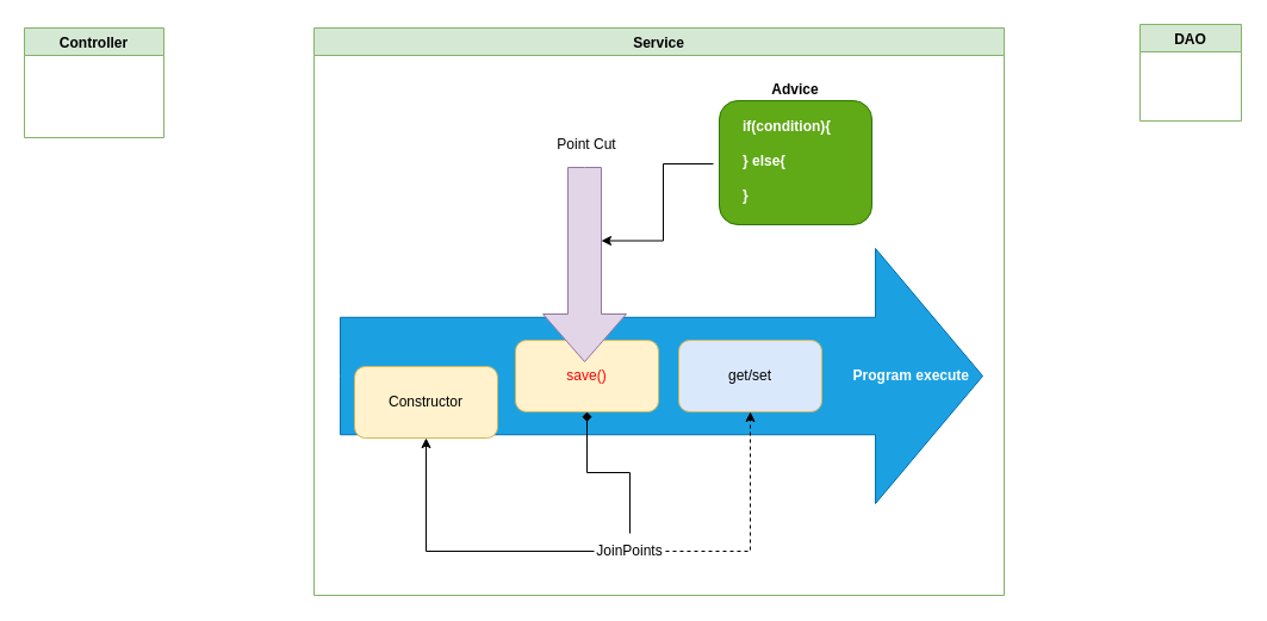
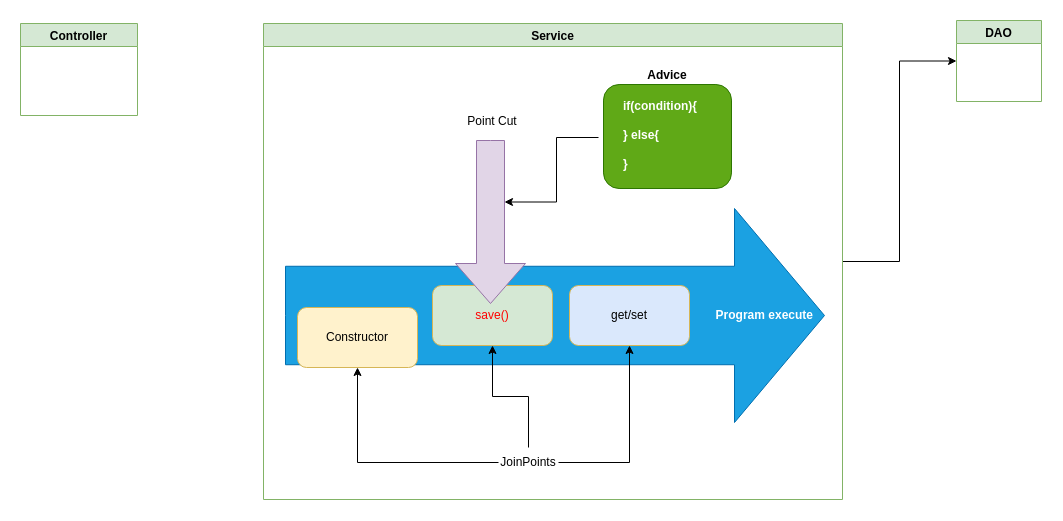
+ <mxCell id="3" style="edgeStyle=orthogonalEdgeStyle;rounded=0;orthogonalLoop=1;jettySize=auto;html=1;entryX=0;entryY=0.5;entryDx=0;entryDy=0;" edge="1" parent="1" source="4" target="14"><mxGeometry relative="1" as="geometry" /></mxCell>
- <mxCell id="7" value="&lt;font color=&quot;#ff0000&quot;&gt;save()&lt;/font&gt;" style="rounded=1;whiteSpace=wrap;html=1;fillColor=#fff2cc;strokeColor=#d6b656;" vertex="1" parent="4"><mxGeometry x="169" y="262" width="120" height="60" as="geometry" /></mxCell>
+ <mxCell id="7" value="&lt;font color=&quot;#ff0000&quot;&gt;save()&lt;/font&gt;" style="rounded=1;whiteSpace=wrap;html=1;fillColor=#d5e8d4;strokeColor=#d6b656;" vertex="1" parent="4"><mxGeometry x="169" y="262" width="120" height="60" as="geometry" /></mxCell>
- <mxCell id="16" style="edgeStyle=orthogonalEdgeStyle;rounded=0;orthogonalLoop=1;jettySize=auto;html=1;endArrow=diamond;" edge="1" parent="1" source="18" target="7"><mxGeometry relative="1" as="geometry" /></mxCell>
+ <mxCell id="16" style="edgeStyle=orthogonalEdgeStyle;rounded=0;orthogonalLoop=1;jettySize=auto;html=1;" edge="1" parent="1" source="18" target="7"><mxGeometry relative="1" as="geometry" /></mxCell>
- <mxCell id="17" style="edgeStyle=orthogonalEdgeStyle;rounded=0;orthogonalLoop=1;jettySize=auto;html=1;dashed=1;" edge="1" parent="1" source="18" target="8"><mxGeometry relative="1" as="geometry" /></mxCell>
+ <mxCell id="17" style="edgeStyle=orthogonalEdgeStyle;rounded=0;orthogonalLoop=1;jettySize=auto;html=1;" edge="1" parent="1" source="18" target="8"><mxGeometry relative="1" as="geometry" /></mxCell>
